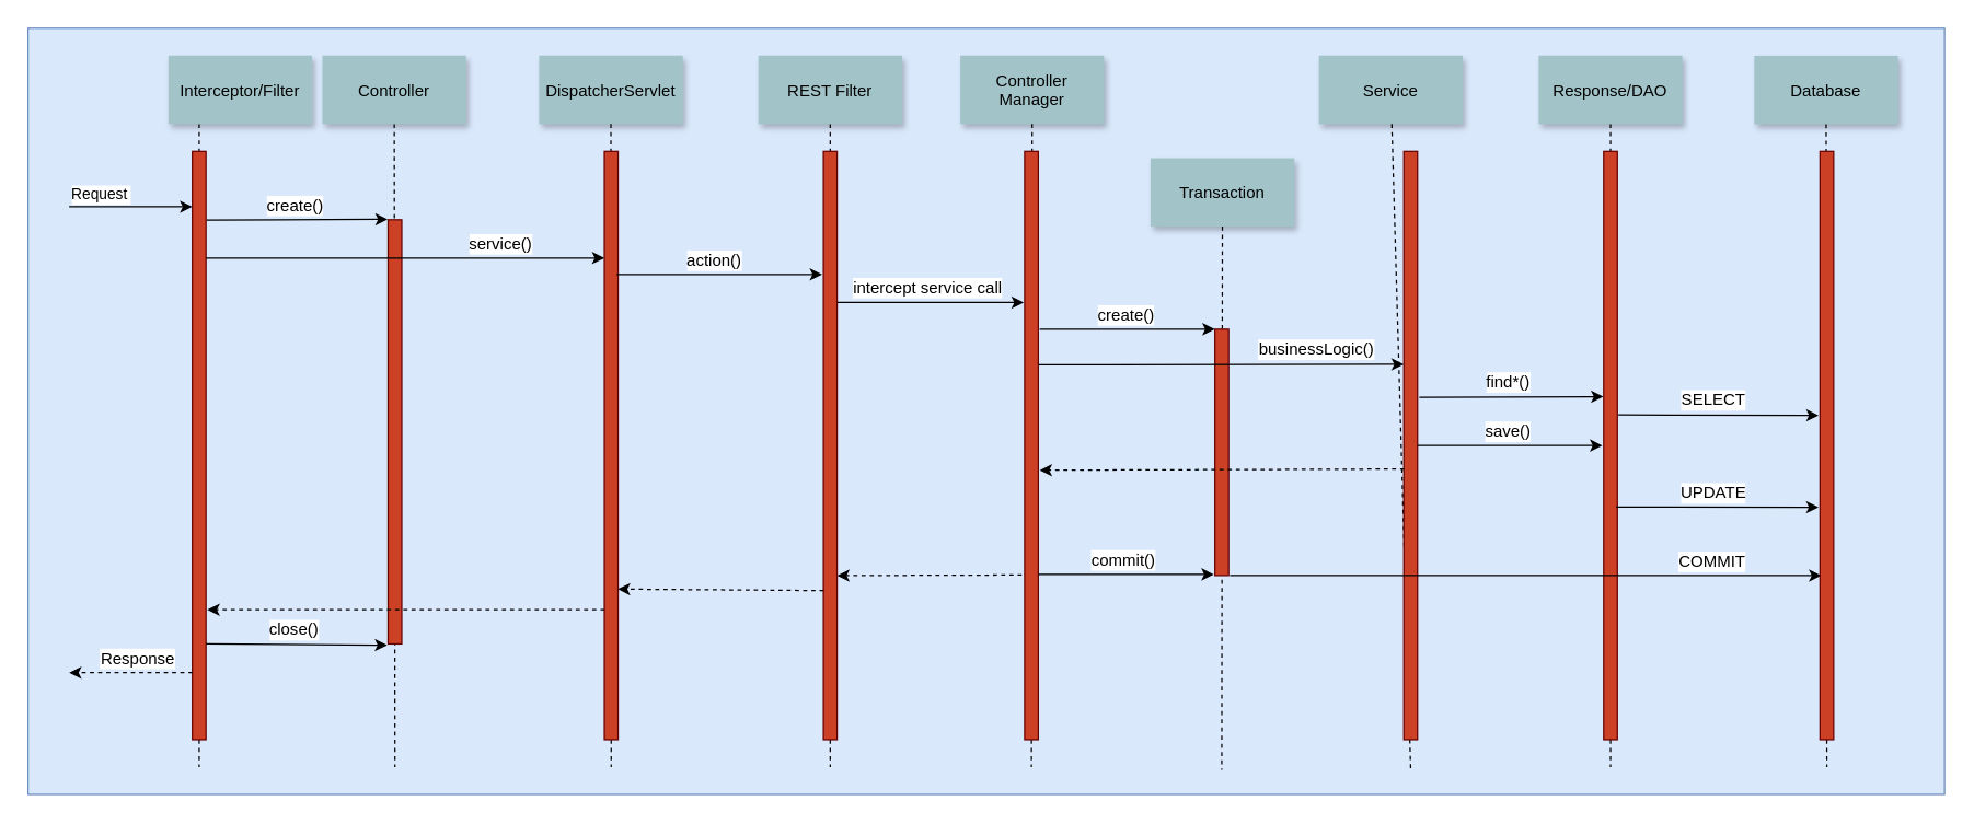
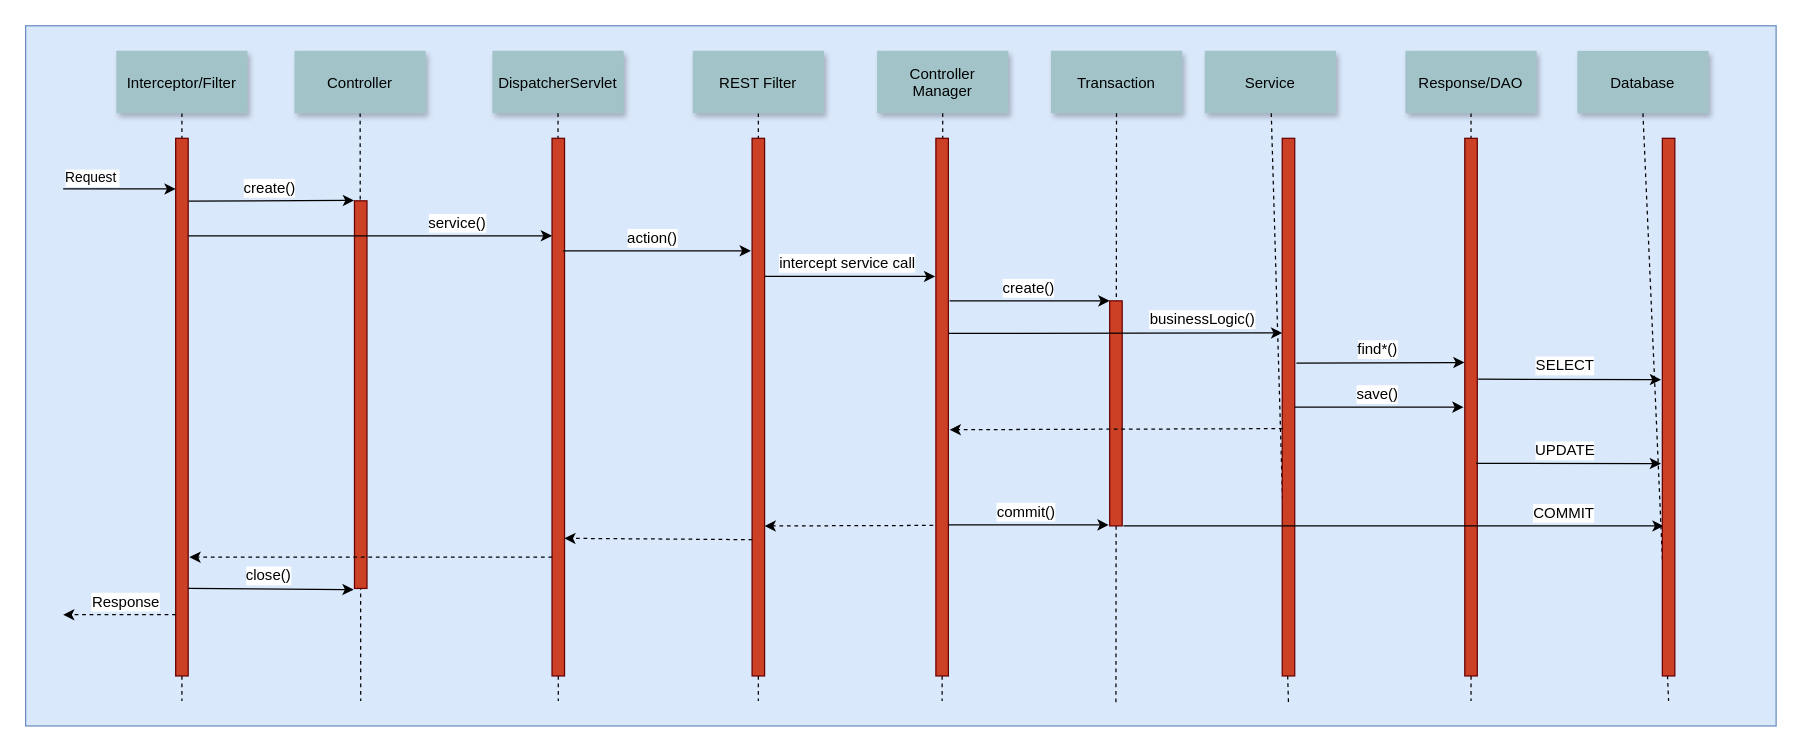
- <mxCell id="9" value="Interceptor/Filter" style="shadow=1;fillColor=#A2C4C9;strokeColor=none" parent="1" vertex="1"><mxGeometry x="122.5" y="40" width="105" height="50" as="geometry" /></mxCell>
+ <mxCell id="9" value="Interceptor/Filter" style="shadow=1;fillColor=#A2C4C9;strokeColor=none" parent="1" vertex="1"><mxGeometry x="92.5" y="40" width="105" height="50" as="geometry" /></mxCell>
- <mxCell id="22" value="Database" style="shadow=1;fillColor=#A2C4C9;strokeColor=none" parent="1" vertex="1"><mxGeometry x="1281" y="40.083" width="105" height="50" as="geometry" /></mxCell>
+ <mxCell id="22" value="Database" style="shadow=1;fillColor=#A2C4C9;strokeColor=none" parent="1" vertex="1"><mxGeometry x="1261" y="40.083" width="105" height="50" as="geometry" /></mxCell>
- <mxCell id="29" value="Transaction" style="shadow=1;fillColor=#A2C4C9;strokeColor=none" parent="1" vertex="1"><mxGeometry x="840" y="115" width="105" height="50" as="geometry" /></mxCell>
+ <mxCell id="29" value="Transaction" style="shadow=1;fillColor=#A2C4C9;strokeColor=none" parent="1" vertex="1"><mxGeometry x="840" y="40" width="105" height="50" as="geometry" /></mxCell>
